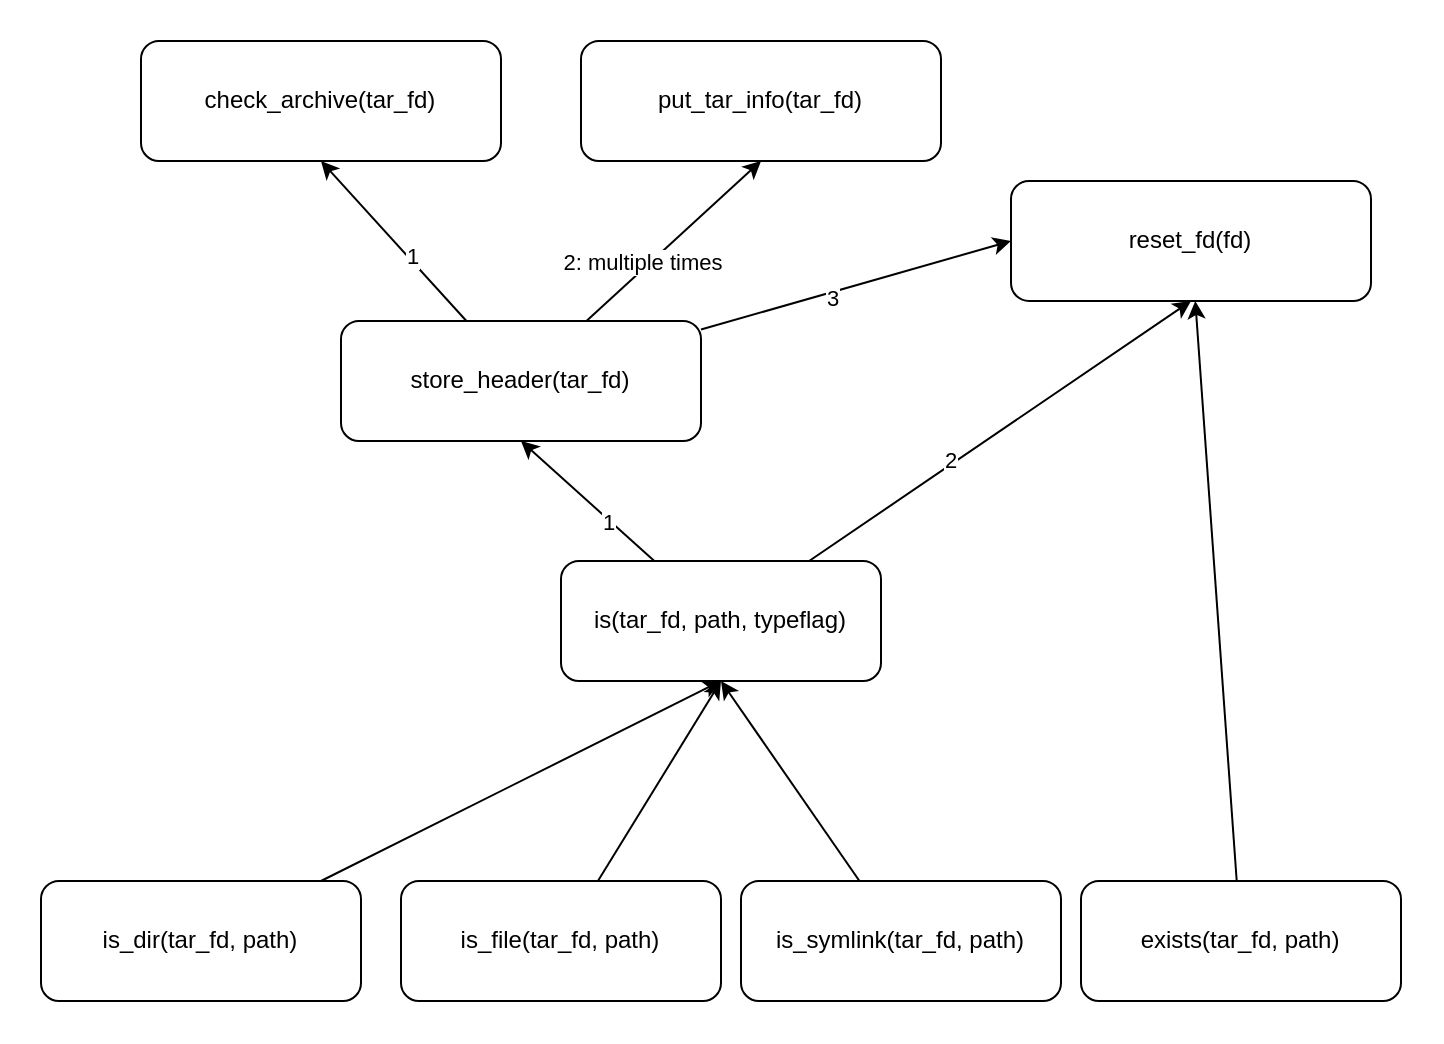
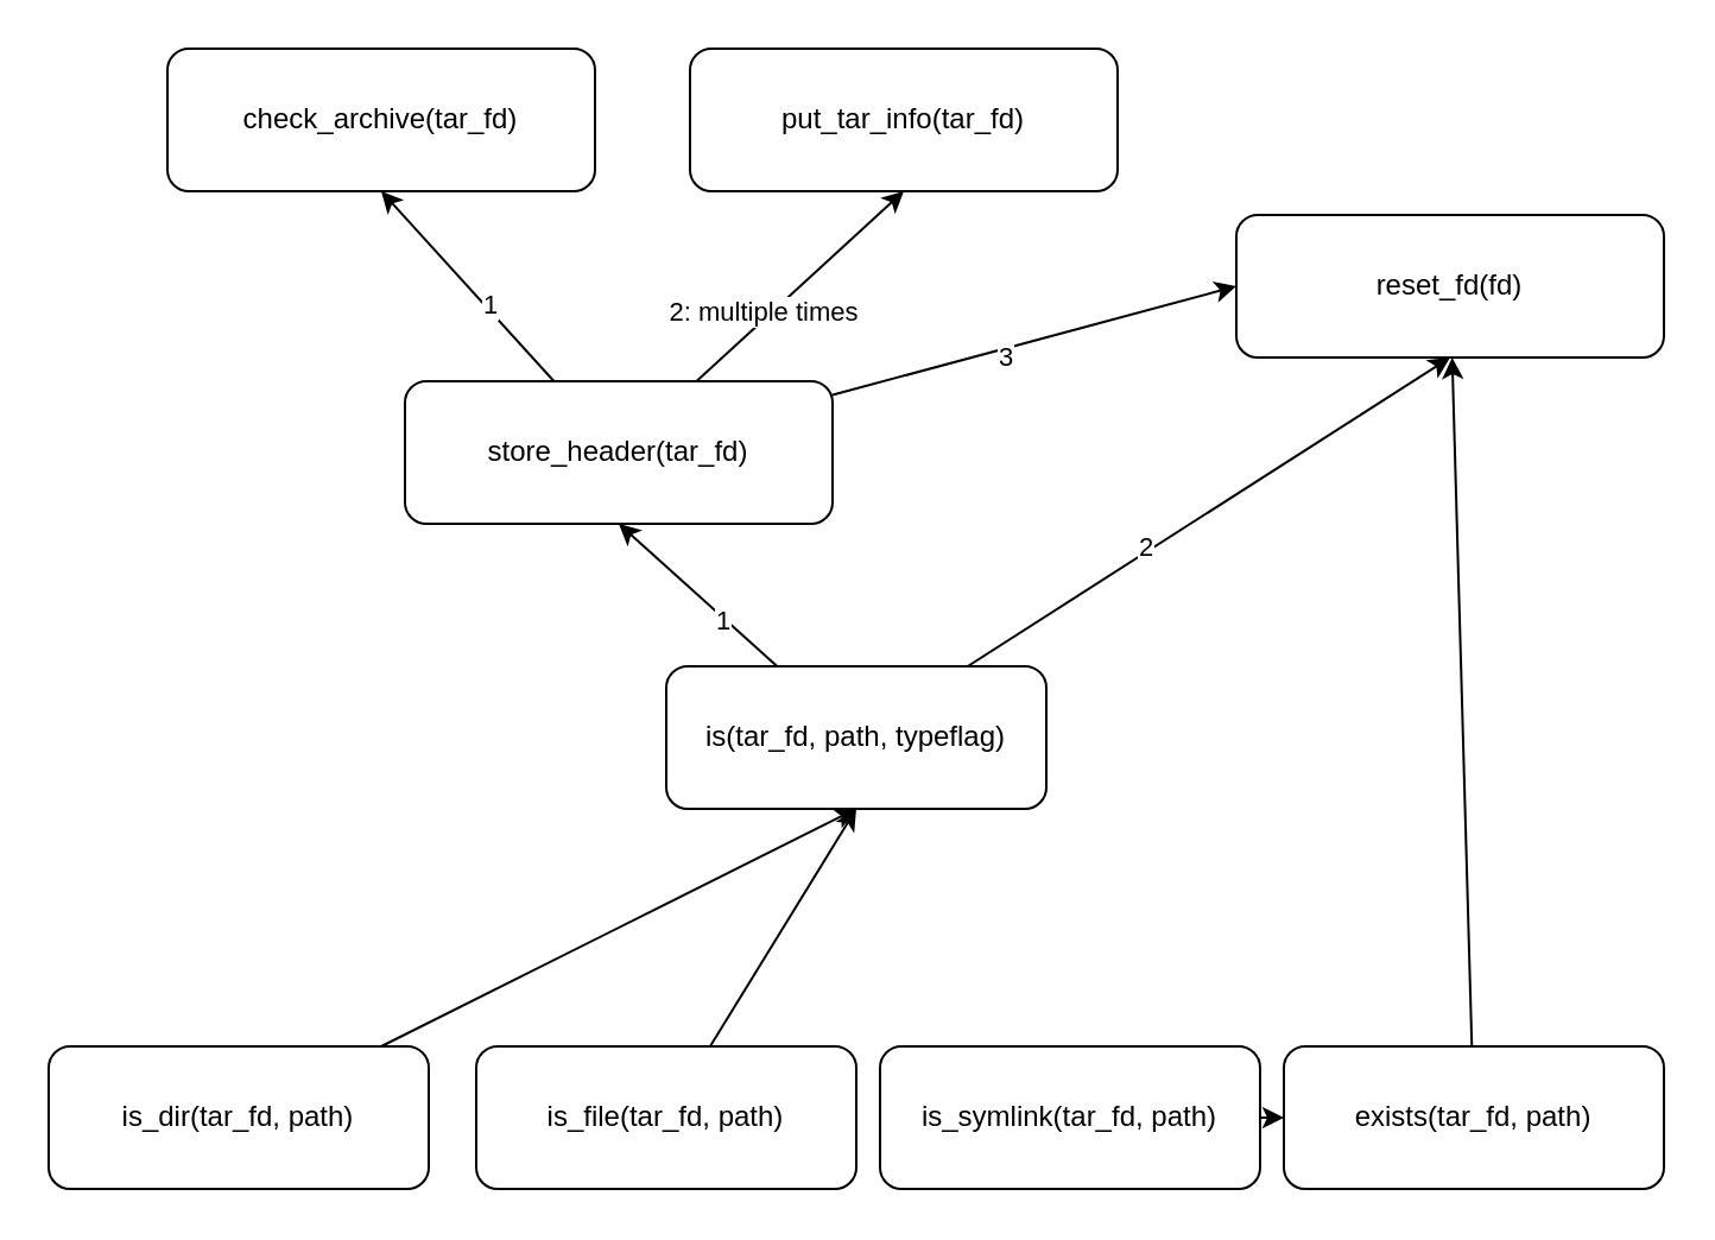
- <mxCell id="22" value="reset_fd(fd)" style="rounded=1;whiteSpace=wrap;html=1;" vertex="1" parent="1"><mxGeometry x="505" y="90" width="180" height="60" as="geometry" /></mxCell>
+ <mxCell id="22" value="reset_fd(fd)" style="rounded=1;whiteSpace=wrap;html=1;" vertex="1" parent="1"><mxGeometry x="520" y="90" width="180" height="60" as="geometry" /></mxCell>
- <mxCell id="11" style="edgeStyle=none;html=1;entryX=0.5;entryY=1;entryDx=0;entryDy=0;" edge="1" parent="1" source="12" target="6"><mxGeometry relative="1" as="geometry"><mxPoint x="370" y="380" as="targetPoint" /></mxGeometry></mxCell>
+ <mxCell id="11" style="edgeStyle=none;html=1;" edge="1" parent="1" source="12" target="14"><mxGeometry relative="1" as="geometry"><mxPoint x="370" y="380" as="targetPoint" /></mxGeometry></mxCell>
